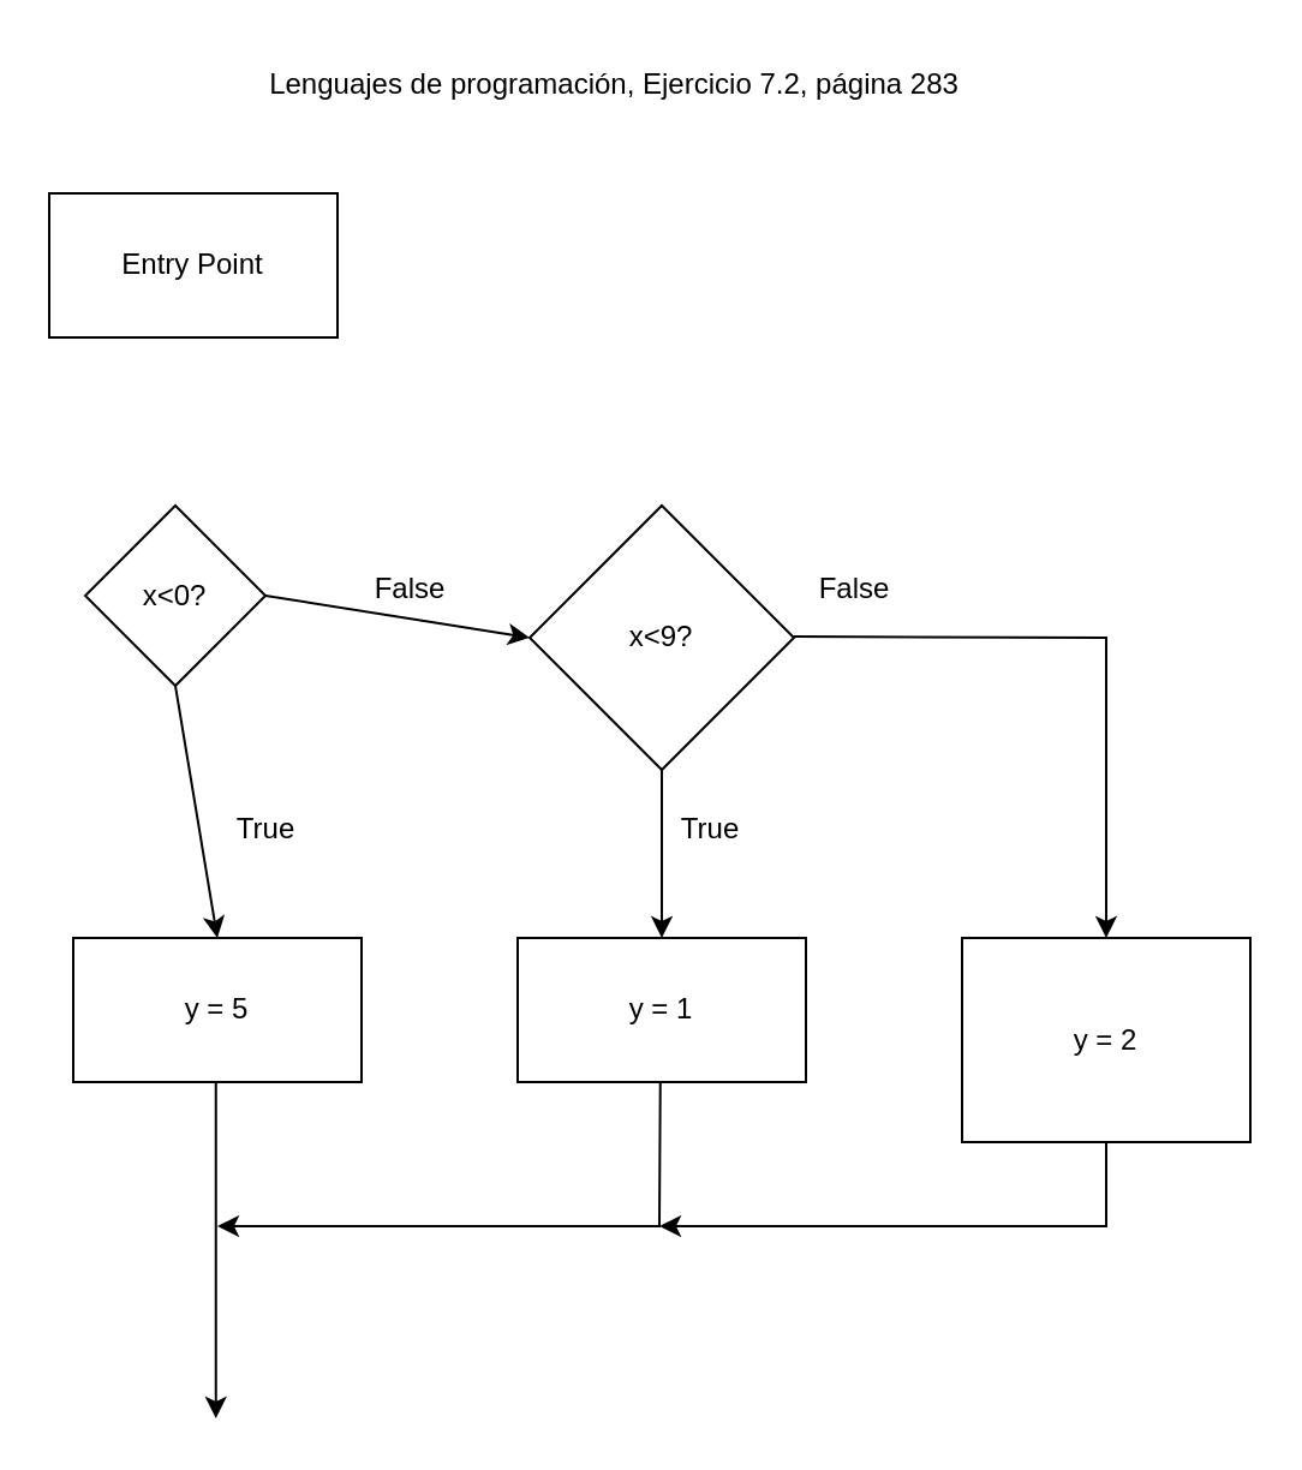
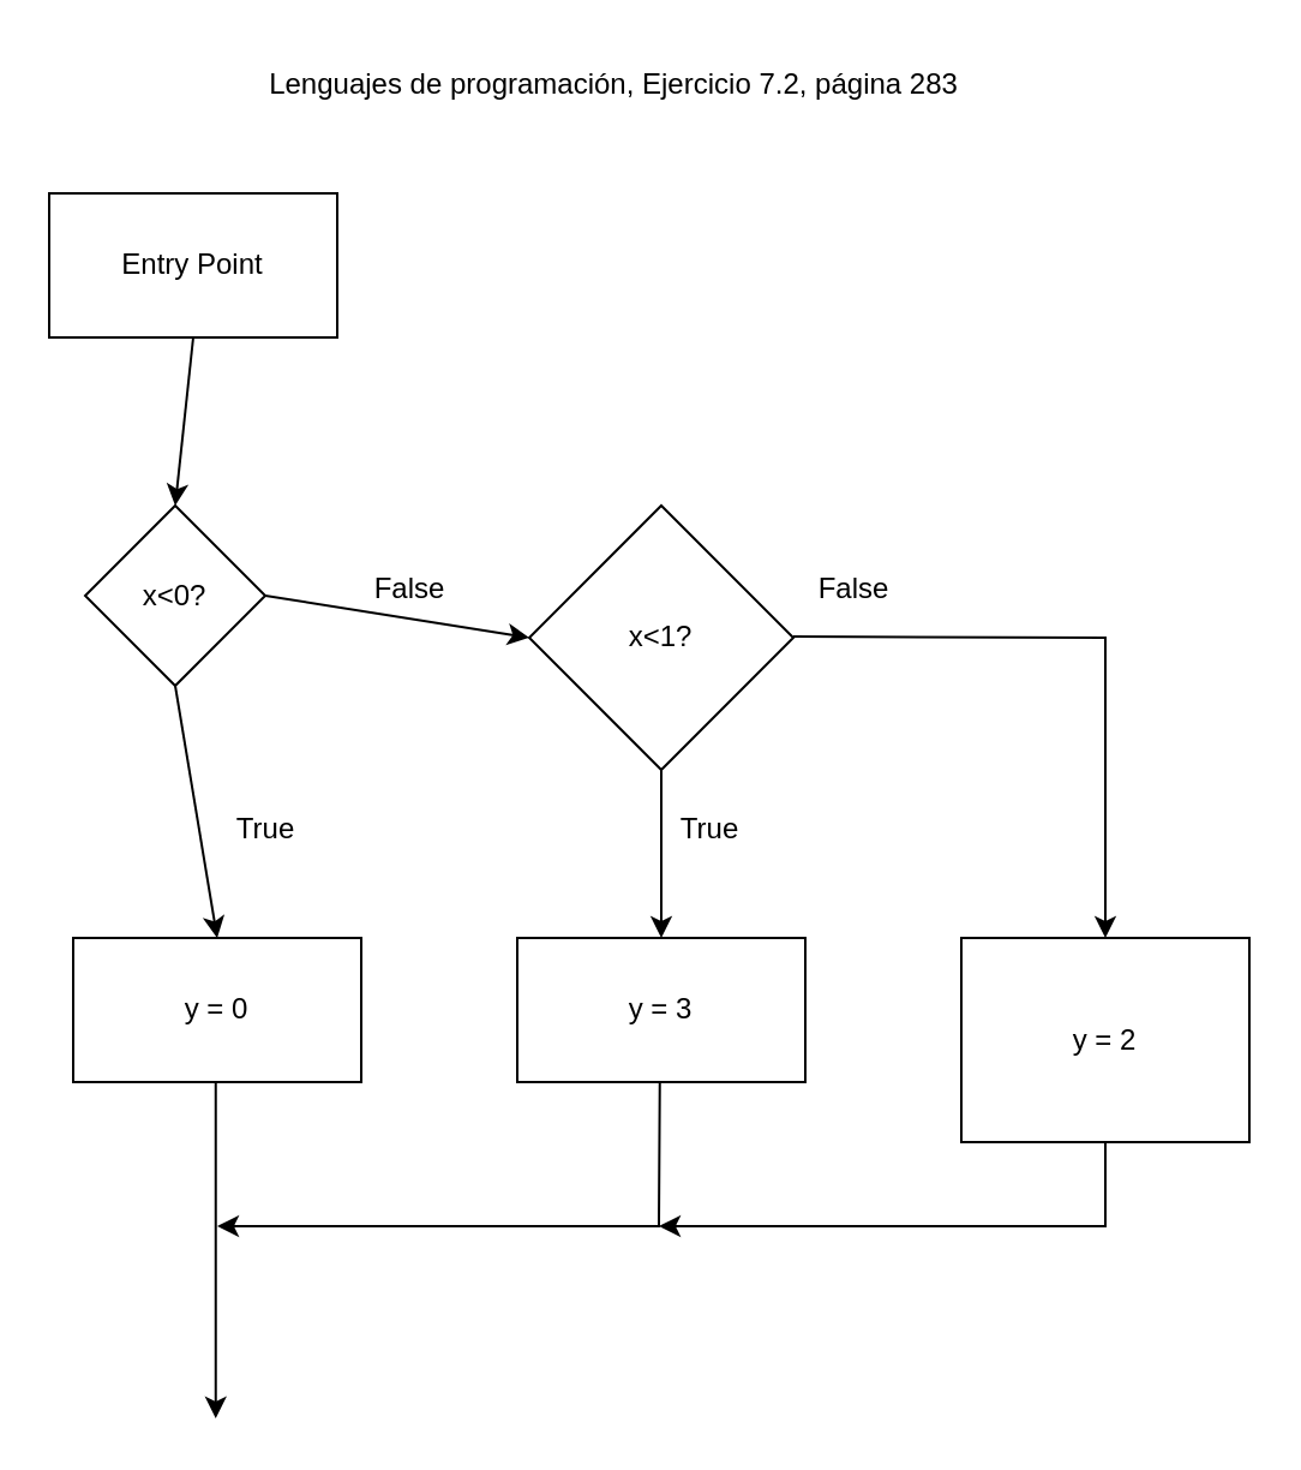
+ <mxCell id="4" value="" style="endArrow=classic;html=1;exitX=0.5;exitY=1;exitDx=0;exitDy=0;entryX=0.5;entryY=0;entryDx=0;entryDy=0;" edge="1" parent="1" source="3" target="2"><mxGeometry width="50" height="50" relative="1" as="geometry"><mxPoint x="70" y="270" as="sourcePoint" /><mxPoint x="120" y="220" as="targetPoint" /></mxGeometry></mxCell>
- <mxCell id="8" value="x&amp;lt;9?" style="rhombus;whiteSpace=wrap;html=1;" vertex="1" parent="1"><mxGeometry x="220" y="210" width="110" height="110" as="geometry" /></mxCell>
+ <mxCell id="8" value="x&amp;lt;1?" style="rhombus;whiteSpace=wrap;html=1;" vertex="1" parent="1"><mxGeometry x="220" y="210" width="110" height="110" as="geometry" /></mxCell>
- <mxCell id="6" value="y = 5" style="rounded=0;whiteSpace=wrap;html=1;" vertex="1" parent="1"><mxGeometry x="30" y="390" width="120" height="60" as="geometry" /></mxCell>
+ <mxCell id="6" value="y = 0" style="rounded=0;whiteSpace=wrap;html=1;" vertex="1" parent="1"><mxGeometry x="30" y="390" width="120" height="60" as="geometry" /></mxCell>
- <mxCell id="10" value="y = 1" style="rounded=0;whiteSpace=wrap;html=1;" vertex="1" parent="1"><mxGeometry x="215" y="390" width="120" height="60" as="geometry" /></mxCell>
+ <mxCell id="10" value="y = 3" style="rounded=0;whiteSpace=wrap;html=1;" vertex="1" parent="1"><mxGeometry x="215" y="390" width="120" height="60" as="geometry" /></mxCell>
